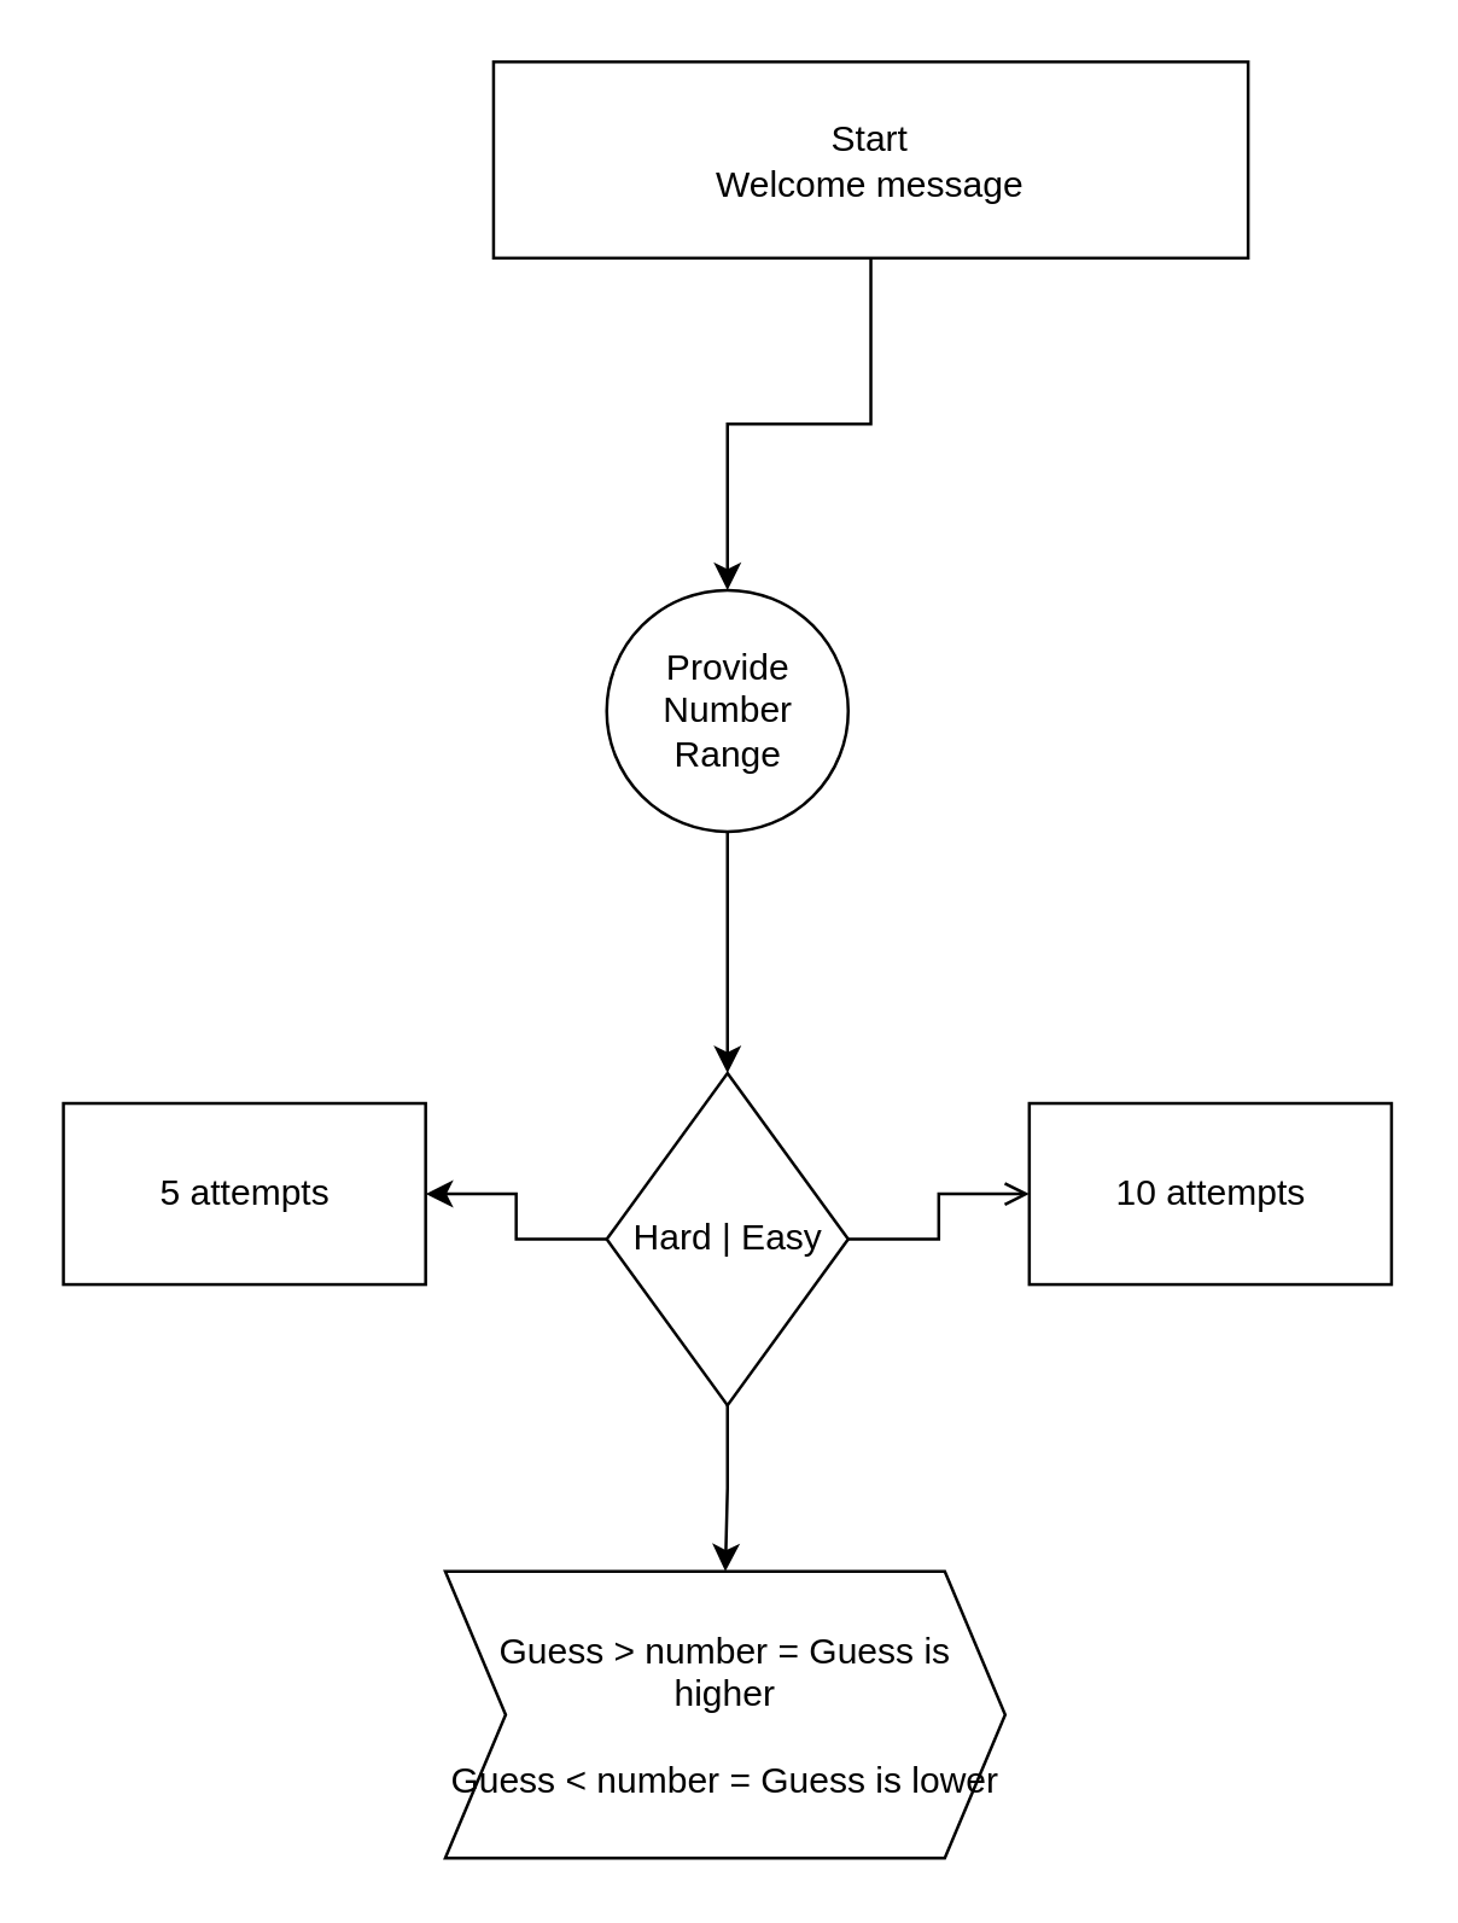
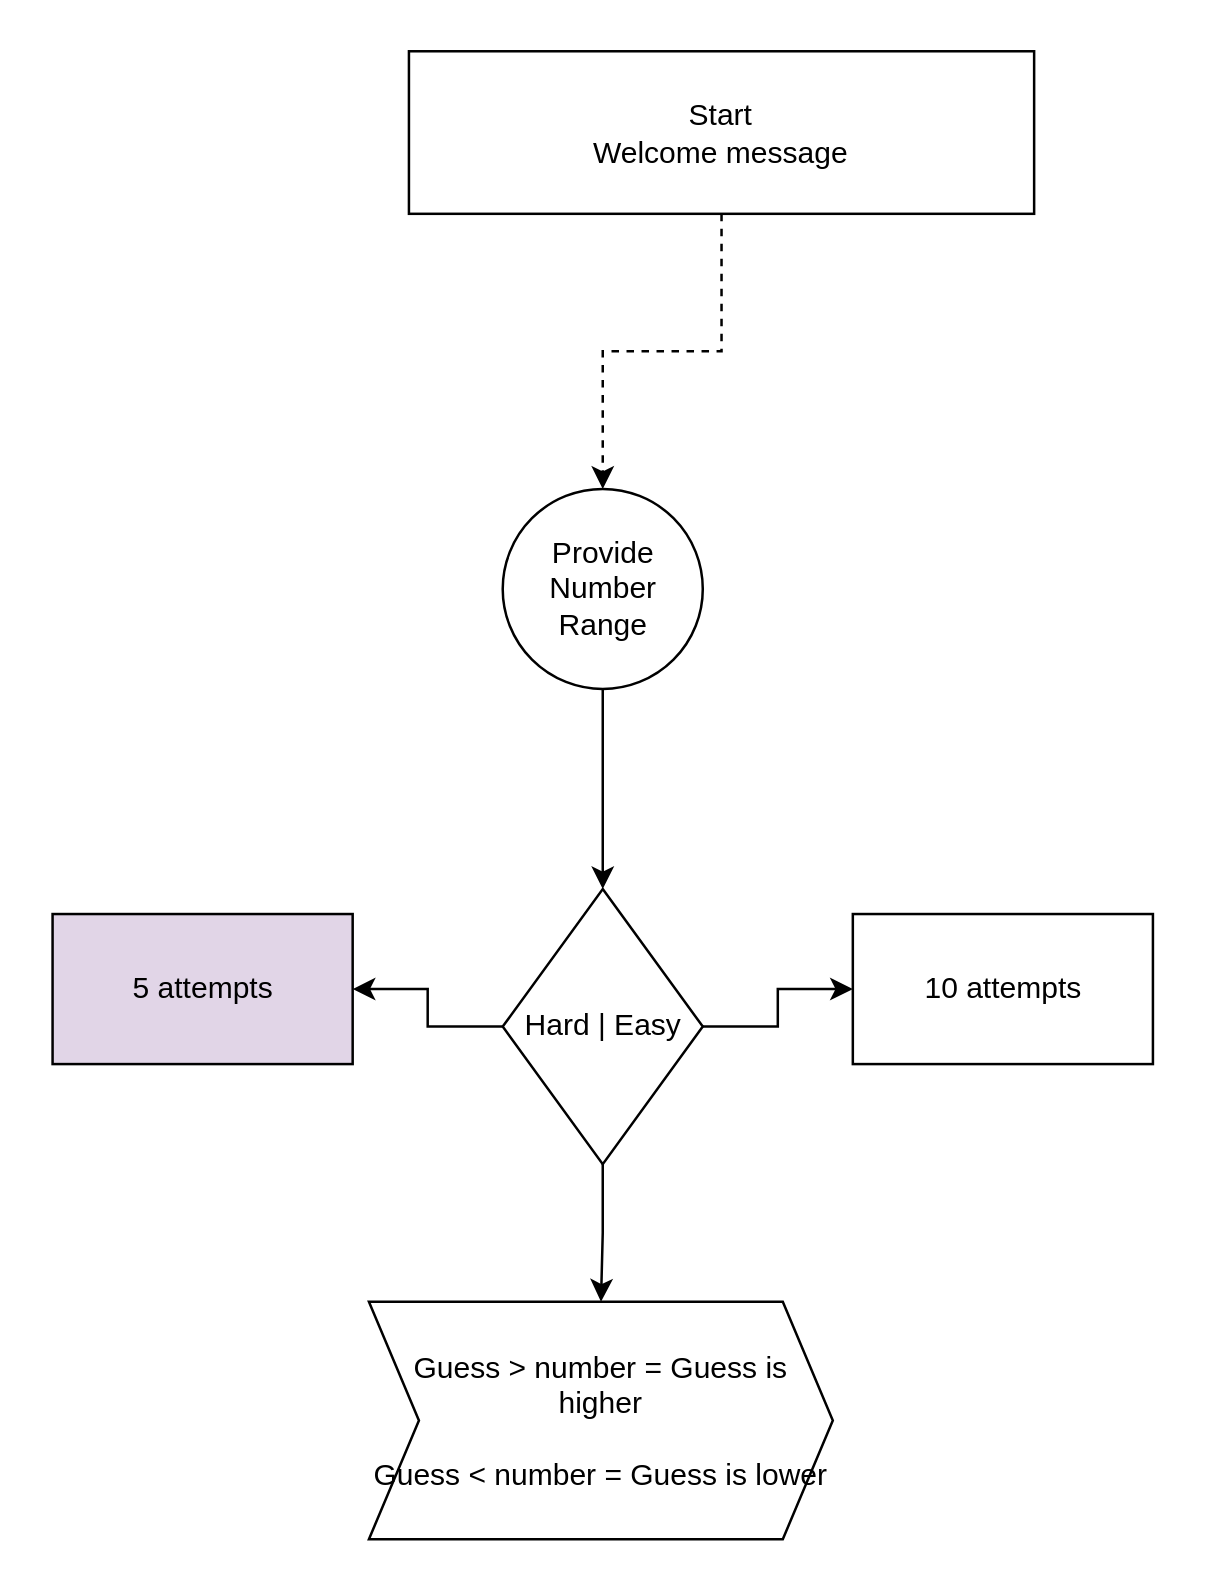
- <mxCell id="2" value="" style="edgeStyle=orthogonalEdgeStyle;rounded=0;orthogonalLoop=1;jettySize=auto;html=1;" edge="1" parent="1" source="3" target="5"><mxGeometry relative="1" as="geometry" /></mxCell>
+ <mxCell id="2" value="" style="edgeStyle=orthogonalEdgeStyle;rounded=0;orthogonalLoop=1;jettySize=auto;html=1;dashed=1;" edge="1" parent="1" source="3" target="5"><mxGeometry relative="1" as="geometry" /></mxCell>
- <mxCell id="11" value="5 attempts" style="whiteSpace=wrap;html=1;rounded=0;" vertex="1" parent="1"><mxGeometry x="20.5" y="365" width="120" height="60" as="geometry" /></mxCell>
+ <mxCell id="11" value="5 attempts" style="whiteSpace=wrap;html=1;rounded=0;fillColor=#e1d5e7;" vertex="1" parent="1"><mxGeometry x="20.5" y="365" width="120" height="60" as="geometry" /></mxCell>
- <mxCell id="6" value="" style="edgeStyle=orthogonalEdgeStyle;rounded=0;orthogonalLoop=1;jettySize=auto;html=1;endArrow=open;" edge="1" parent="1" source="9" target="10"><mxGeometry relative="1" as="geometry" /></mxCell>
+ <mxCell id="6" value="" style="edgeStyle=orthogonalEdgeStyle;rounded=0;orthogonalLoop=1;jettySize=auto;html=1;" edge="1" parent="1" source="9" target="10"><mxGeometry relative="1" as="geometry" /></mxCell>
